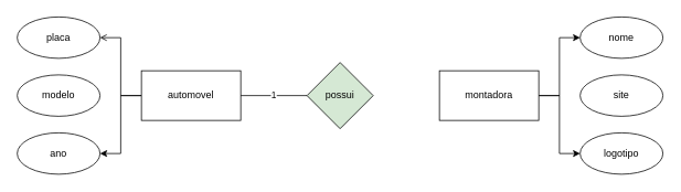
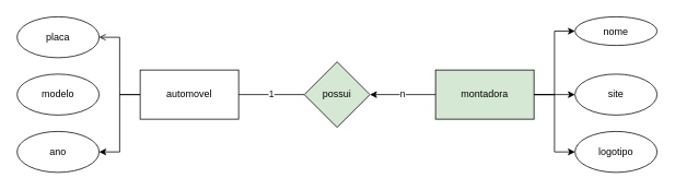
- <mxCell id="15" value="nome" style="ellipse;whiteSpace=wrap;html=1;" vertex="1" parent="1"><mxGeometry x="700" y="20" width="100" height="50" as="geometry" /></mxCell>
+ <mxCell id="15" value="nome" style="ellipse;whiteSpace=wrap;html=1;" vertex="1" parent="1"><mxGeometry x="700" y="20" width="100" height="35" as="geometry" /></mxCell>
+ <mxCell id="13" value="n" style="edgeStyle=orthogonalEdgeStyle;rounded=0;orthogonalLoop=1;jettySize=auto;html=1;entryX=1;entryY=0.5;entryDx=0;entryDy=0;" edge="1" parent="1" source="14" target="9"><mxGeometry relative="1" as="geometry" /></mxCell>
- <mxCell id="14" value="montadora" style="rounded=0;whiteSpace=wrap;html=1;" vertex="1" parent="1"><mxGeometry x="530" y="85" width="120" height="60" as="geometry" /></mxCell>
+ <mxCell id="14" value="montadora" style="rounded=0;whiteSpace=wrap;html=1;fillColor=#d5e8d4;" vertex="1" parent="1"><mxGeometry x="530" y="85" width="120" height="60" as="geometry" /></mxCell>
+ <mxCell id="11" style="edgeStyle=orthogonalEdgeStyle;rounded=0;orthogonalLoop=1;jettySize=auto;html=1;entryX=0;entryY=0.5;entryDx=0;entryDy=0;" edge="1" parent="1" source="14" target="16"><mxGeometry relative="1" as="geometry" /></mxCell>
